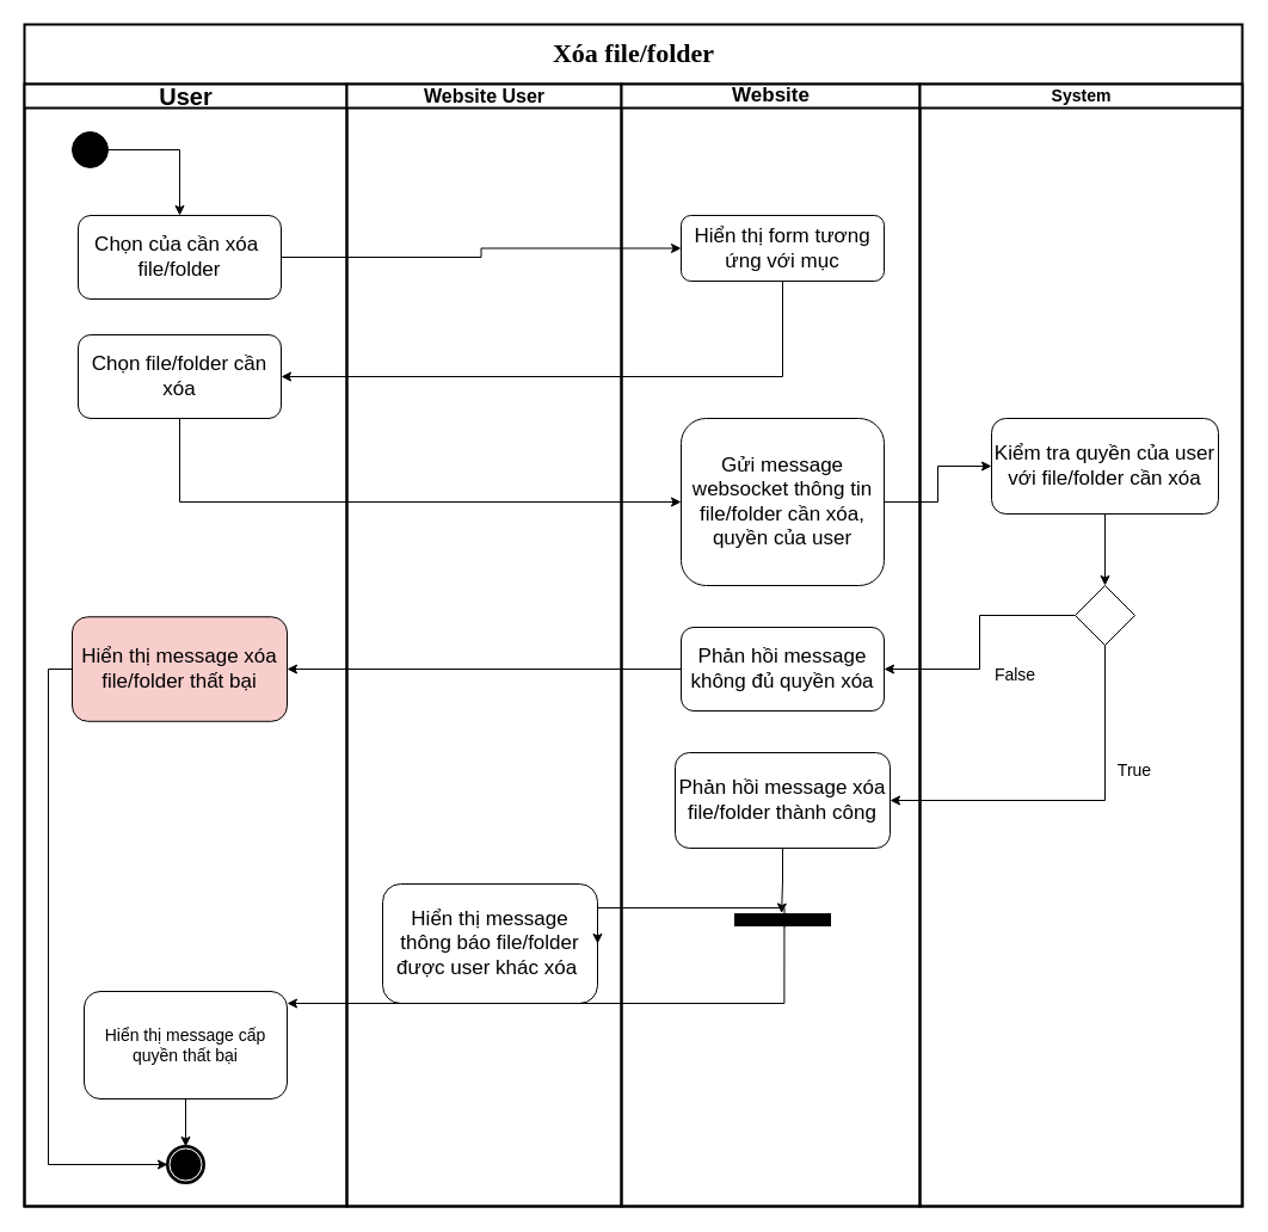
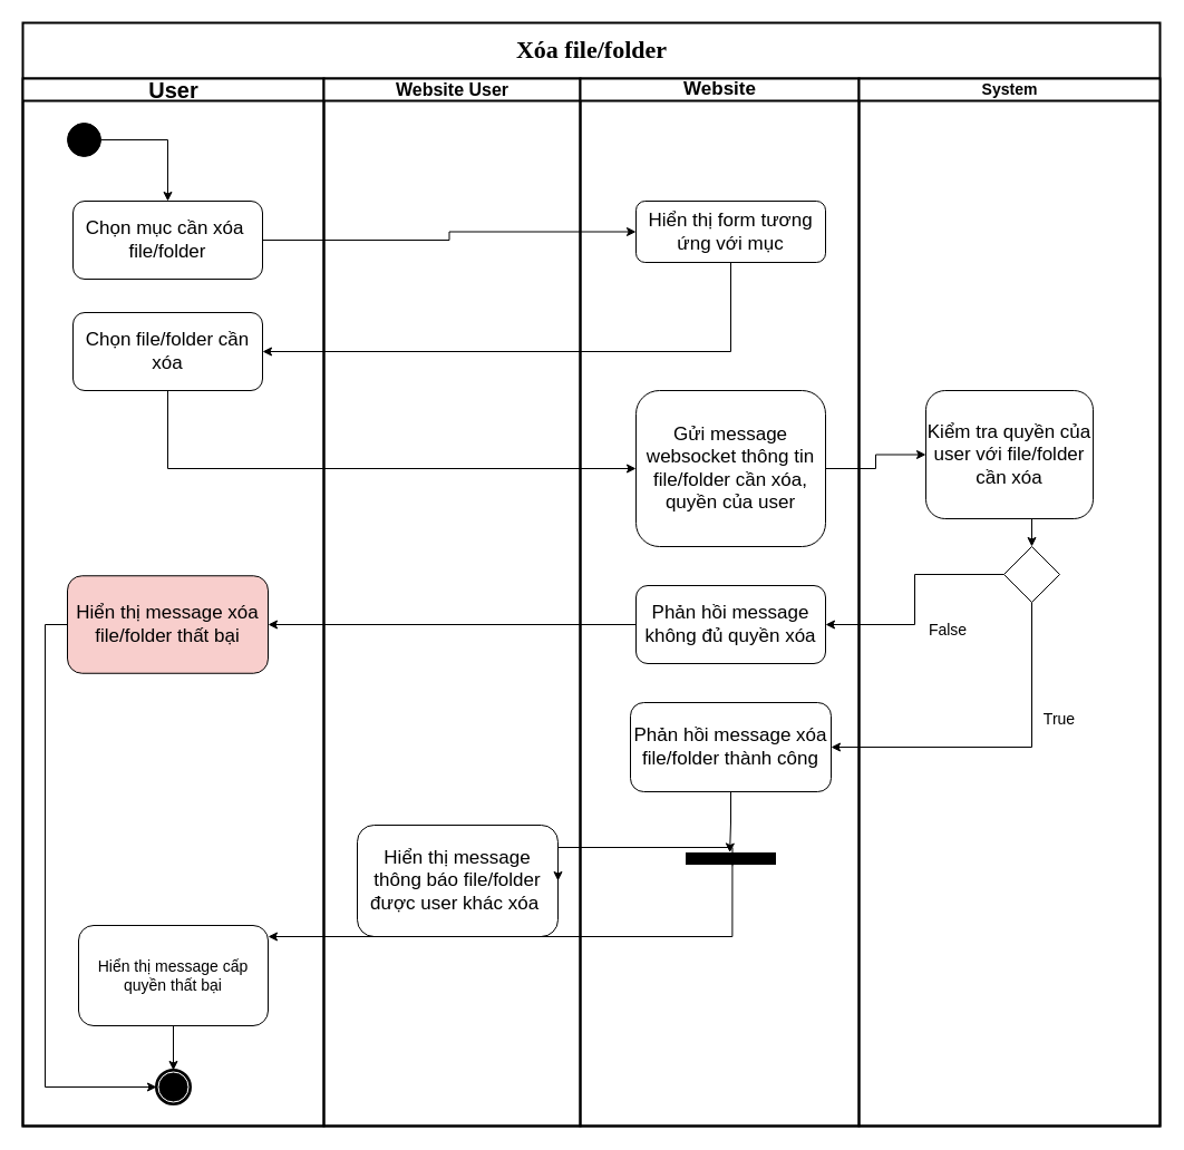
- <mxCell id="5" value="Chọn của cần xóa&amp;nbsp;&lt;br&gt;file/folder" style="rounded=1;whiteSpace=wrap;html=1;fontSize=17;glass=0;labelBackgroundColor=none;labelBorderColor=none;" parent="3" vertex="1"><mxGeometry x="45" y="110" width="170" height="70" as="geometry" /></mxCell>
+ <mxCell id="5" value="Chọn mục cần xóa&amp;nbsp;&lt;br&gt;file/folder" style="rounded=1;whiteSpace=wrap;html=1;fontSize=17;glass=0;labelBackgroundColor=none;labelBorderColor=none;" parent="3" vertex="1"><mxGeometry x="45" y="110" width="170" height="70" as="geometry" /></mxCell>
- <mxCell id="32" value="Kiểm tra quyền của user với file/folder cần xóa" style="rounded=1;whiteSpace=wrap;html=1;fontSize=17;" parent="31" vertex="1"><mxGeometry x="60" y="280" width="190" height="80" as="geometry" /></mxCell>
+ <mxCell id="32" value="Kiểm tra quyền của user với file/folder cần xóa" style="rounded=1;whiteSpace=wrap;html=1;fontSize=17;" parent="31" vertex="1"><mxGeometry x="60" y="280" width="150" height="115" as="geometry" /></mxCell>
